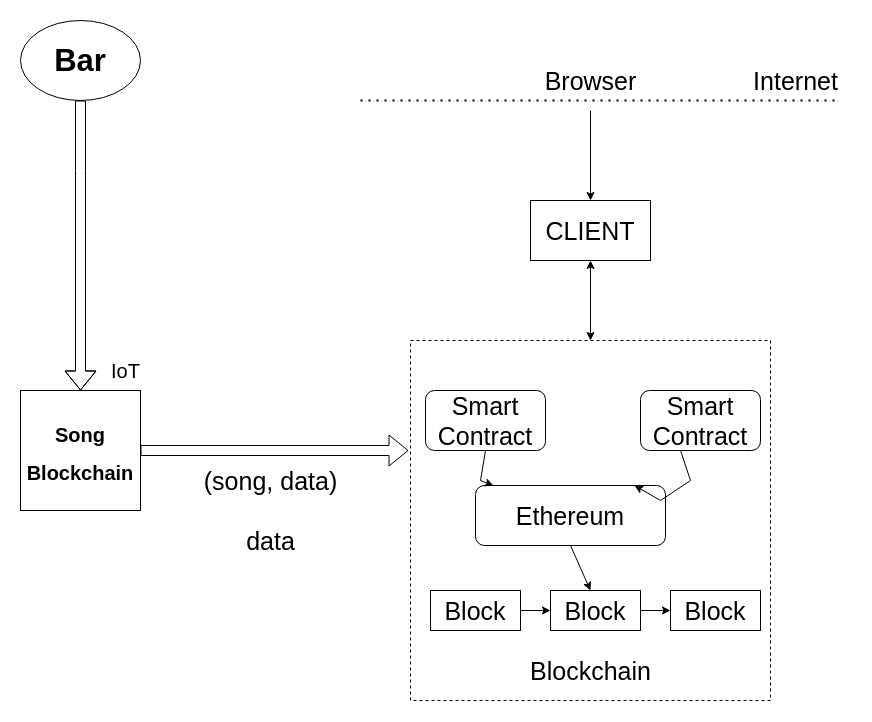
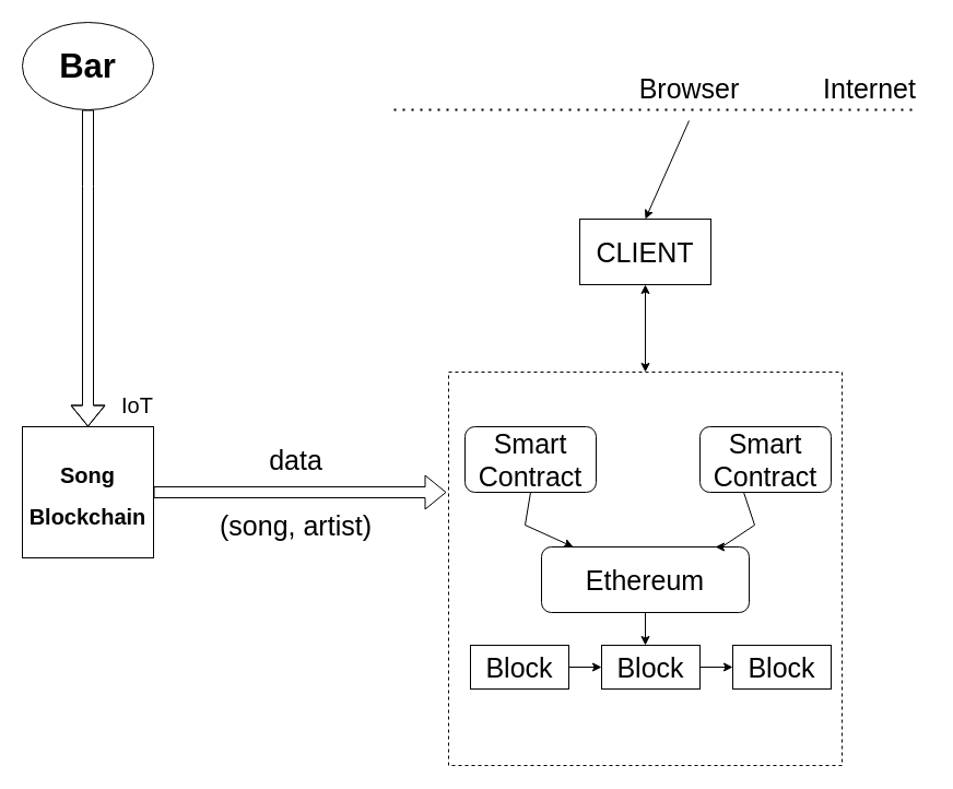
- <mxCell id="26" value="Browser" style="text;html=1;align=center;verticalAlign=middle;resizable=0;points=[];autosize=1;strokeColor=none;fillColor=none;fontSize=25;" vertex="1" parent="1"><mxGeometry x="530" y="60" width="120" height="40" as="geometry" /></mxCell>
+ <mxCell id="26" value="Browser" style="text;html=1;align=center;verticalAlign=middle;resizable=0;points=[];autosize=1;strokeColor=none;fillColor=none;fontSize=25;" vertex="1" parent="1"><mxGeometry x="570" y="60" width="120" height="40" as="geometry" /></mxCell>
- <mxCell id="8" value="(song, data)" style="text;html=1;align=center;verticalAlign=middle;resizable=0;points=[];autosize=1;strokeColor=none;fillColor=none;fontSize=25;" vertex="1" parent="1"><mxGeometry x="190" y="460" width="160" height="40" as="geometry" /></mxCell>
+ <mxCell id="8" value="(song, artist)" style="text;html=1;align=center;verticalAlign=middle;resizable=0;points=[];autosize=1;strokeColor=none;fillColor=none;fontSize=25;" vertex="1" parent="1"><mxGeometry x="190" y="460" width="160" height="40" as="geometry" /></mxCell>
- <mxCell id="12" value="Ethereum" style="rounded=1;whiteSpace=wrap;html=1;fontSize=25;" vertex="1" parent="1"><mxGeometry x="475" y="485" width="190" height="60" as="geometry" /></mxCell>
+ <mxCell id="12" value="Ethereum" style="rounded=1;whiteSpace=wrap;html=1;fontSize=25;" vertex="1" parent="1"><mxGeometry x="495" y="500" width="190" height="60" as="geometry" /></mxCell>
- <mxCell id="7" value="data" style="text;html=1;align=center;verticalAlign=middle;resizable=0;points=[];autosize=1;strokeColor=none;fillColor=none;fontSize=25;" vertex="1" parent="1"><mxGeometry x="235" y="520" width="70" height="40" as="geometry" /></mxCell>
+ <mxCell id="7" value="data" style="text;html=1;align=center;verticalAlign=middle;resizable=0;points=[];autosize=1;strokeColor=none;fillColor=none;fontSize=25;" vertex="1" parent="1"><mxGeometry x="235" y="400" width="70" height="40" as="geometry" /></mxCell>
- <mxCell id="21" value="Blockchain" style="text;html=1;align=center;verticalAlign=middle;resizable=0;points=[];autosize=1;strokeColor=none;fillColor=none;fontSize=25;" vertex="1" parent="1"><mxGeometry x="520" y="650" width="140" height="40" as="geometry" /></mxCell>
